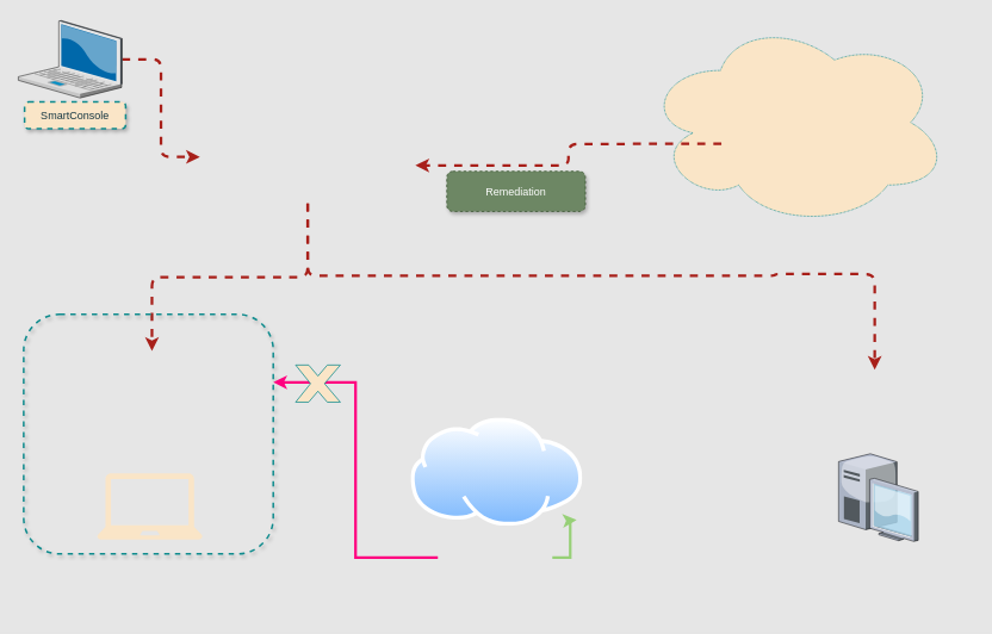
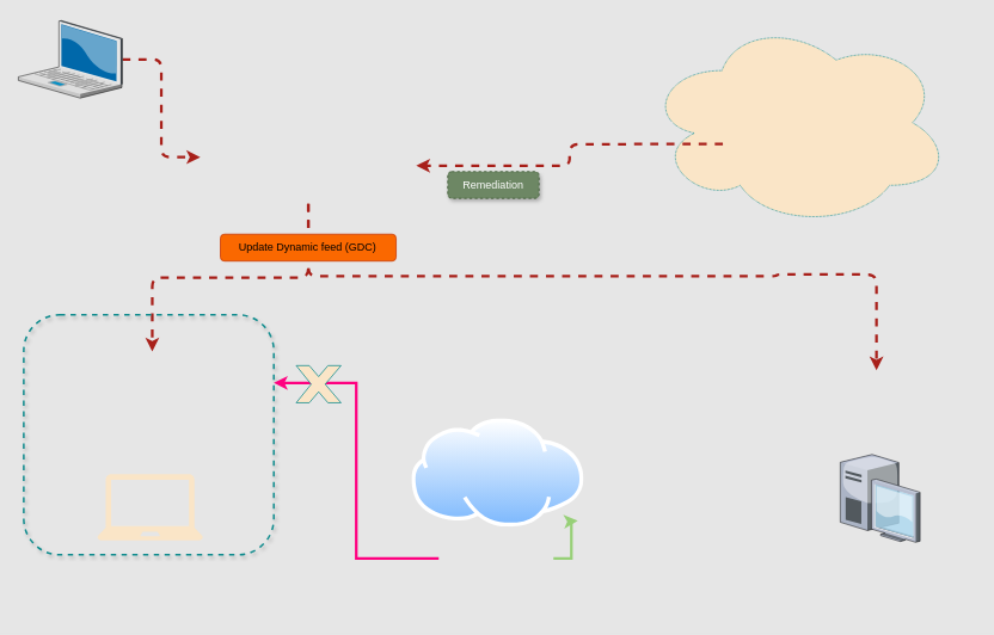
- <mxCell id="17" value="SmartConsole" style="text;strokeColor=#0F8B8D;align=center;fillColor=#FAE5C7;html=1;verticalAlign=middle;whiteSpace=wrap;rounded=1;shadow=1;glass=0;dashed=1;strokeWidth=2;fontColor=#143642;labelBackgroundColor=none;" vertex="1" parent="1"><mxGeometry x="27" y="113.5" width="113" height="30" as="geometry" /></mxCell>
- <mxCell id="14" value="Remediation" style="text;strokeColor=#3A5431;align=center;fillColor=#6d8764;html=1;verticalAlign=middle;whiteSpace=wrap;rounded=1;fontColor=#ffffff;glass=0;shadow=1;dashed=1;labelBackgroundColor=none;" vertex="1" parent="1"><mxGeometry x="499" y="191" width="155" height="45" as="geometry" /></mxCell>
+ <mxCell id="14" value="Remediation" style="text;strokeColor=#3A5431;align=center;fillColor=#6d8764;html=1;verticalAlign=middle;whiteSpace=wrap;rounded=1;fontColor=#ffffff;glass=0;shadow=1;dashed=1;labelBackgroundColor=none;" vertex="1" parent="1"><mxGeometry x="499" y="191" width="102" height="30" as="geometry" /></mxCell>
+ <mxCell id="16" value="Update Dynamic feed (GDC)" style="text;strokeColor=#C73500;align=center;fillColor=#fa6800;html=1;verticalAlign=middle;whiteSpace=wrap;rounded=1;fontColor=#000000;labelBackgroundColor=none;" vertex="1" parent="1"><mxGeometry x="245.43" y="261" width="196" height="30" as="geometry" /></mxCell>
